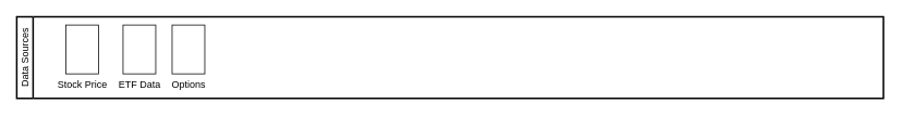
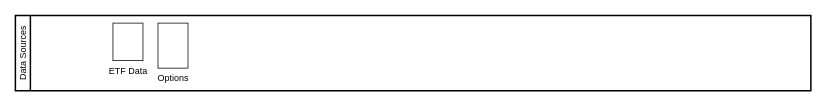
- <mxCell id="3" value="Stock Price" style="shape=mxgraph.bpmn.data2;labelPosition=center;verticalLabelPosition=bottom;align=center;verticalAlign=top;size=15;html=1;" vertex="1" parent="2"><mxGeometry x="60" y="10" width="40" height="60" as="geometry" /></mxCell>
- <mxCell id="4" value="ETF Data" style="shape=mxgraph.bpmn.data2;labelPosition=center;verticalLabelPosition=bottom;align=center;verticalAlign=top;size=15;html=1;" vertex="1" parent="2"><mxGeometry x="130" y="10" width="40" height="60" as="geometry" /></mxCell>
+ <mxCell id="4" value="ETF Data" style="shape=mxgraph.bpmn.data2;labelPosition=center;verticalLabelPosition=bottom;align=center;verticalAlign=top;size=15;html=1;" vertex="1" parent="2"><mxGeometry x="130" y="10" width="40" height="50" as="geometry" /></mxCell>
